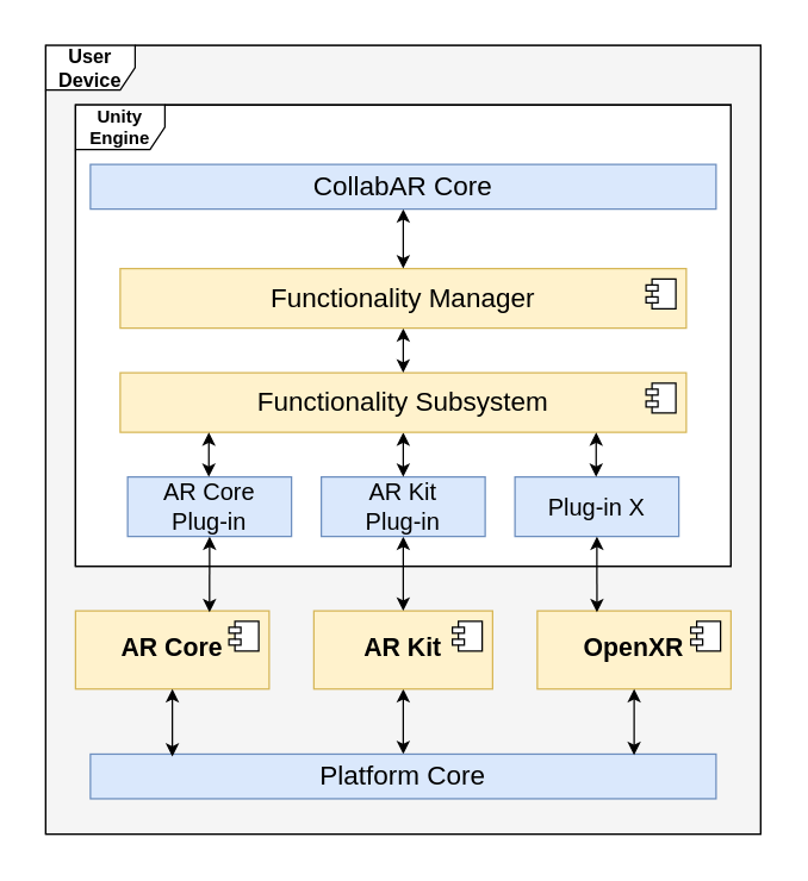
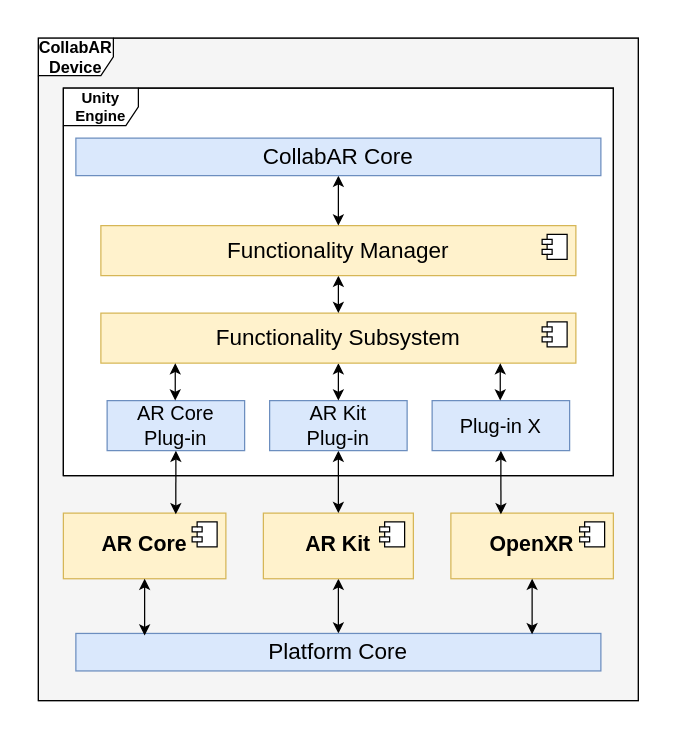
- <mxCell id="28" value="User&lt;div&gt;Device&lt;/div&gt;" style="shape=umlFrame;whiteSpace=wrap;html=1;pointerEvents=0;fontStyle=1;fontSize=13;" parent="1" vertex="1"><mxGeometry x="30" y="30" width="480" height="530" as="geometry" /></mxCell>
+ <mxCell id="28" value="CollabAR&lt;div&gt;Device&lt;/div&gt;" style="shape=umlFrame;whiteSpace=wrap;html=1;pointerEvents=0;fontStyle=1;fontSize=13;" parent="1" vertex="1"><mxGeometry x="30" y="30" width="480" height="530" as="geometry" /></mxCell>
